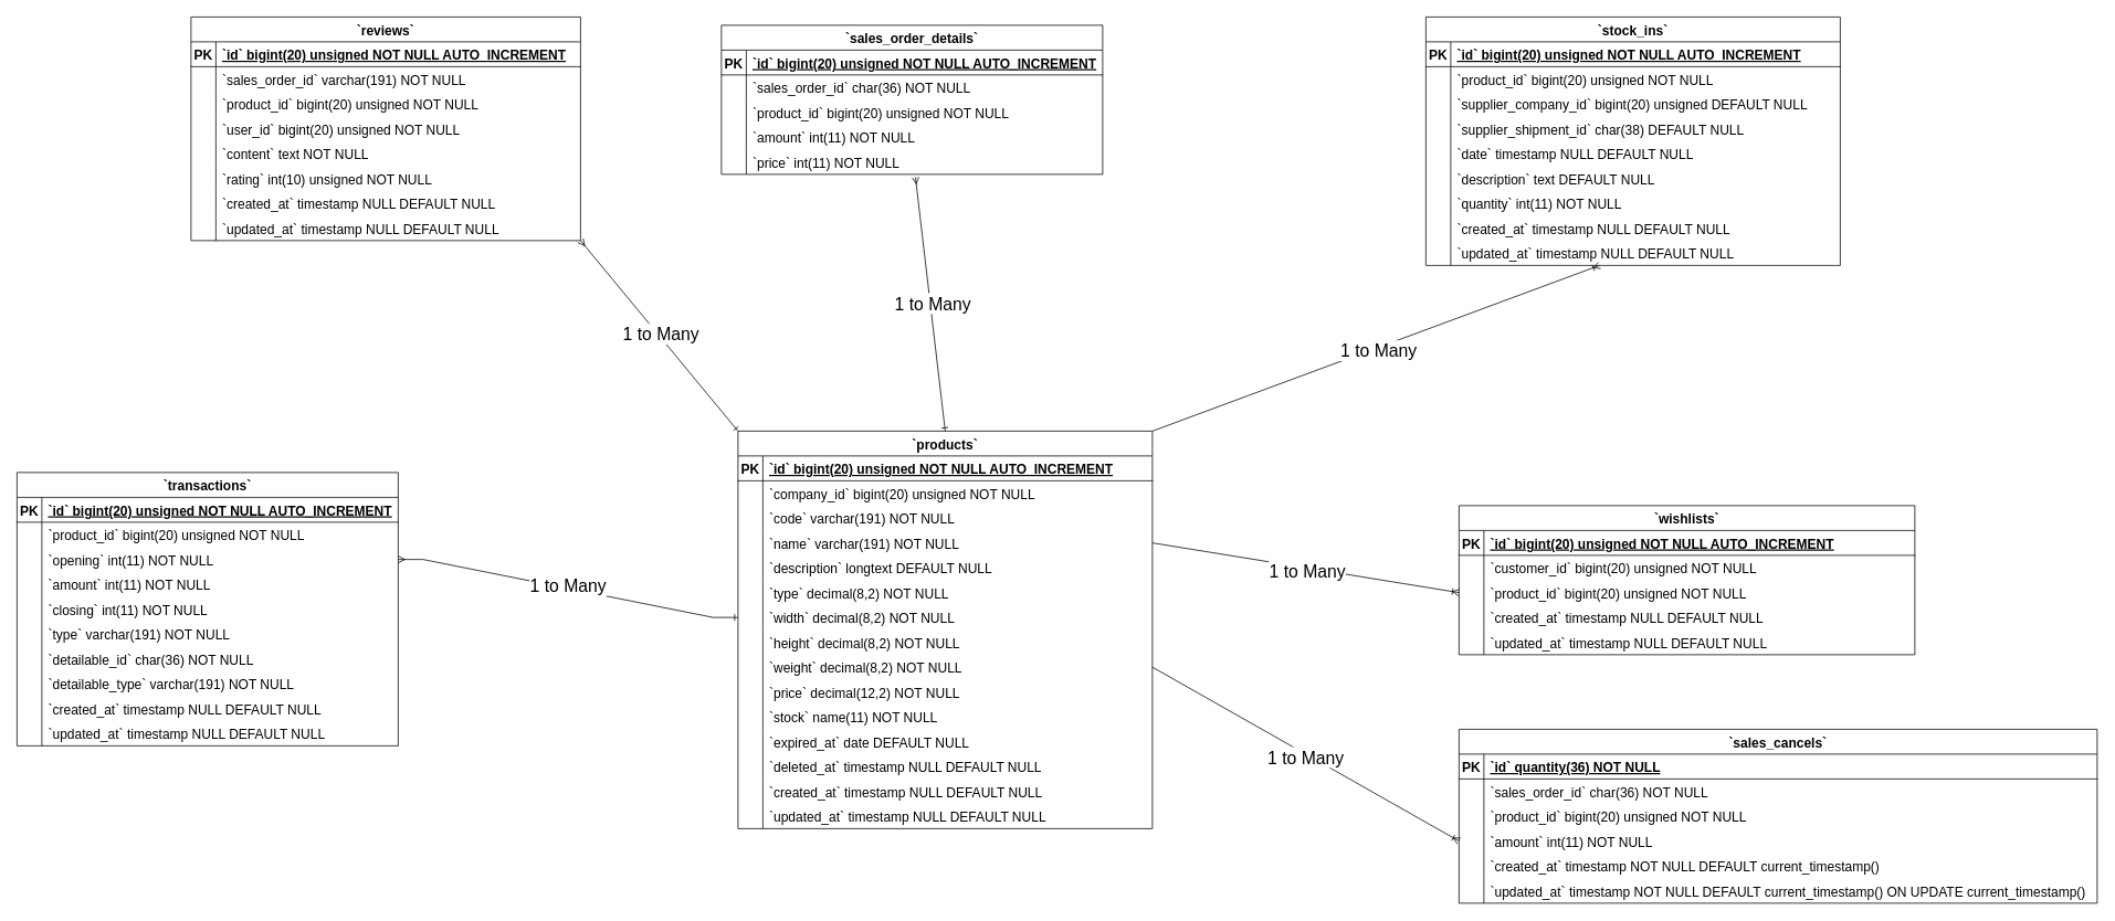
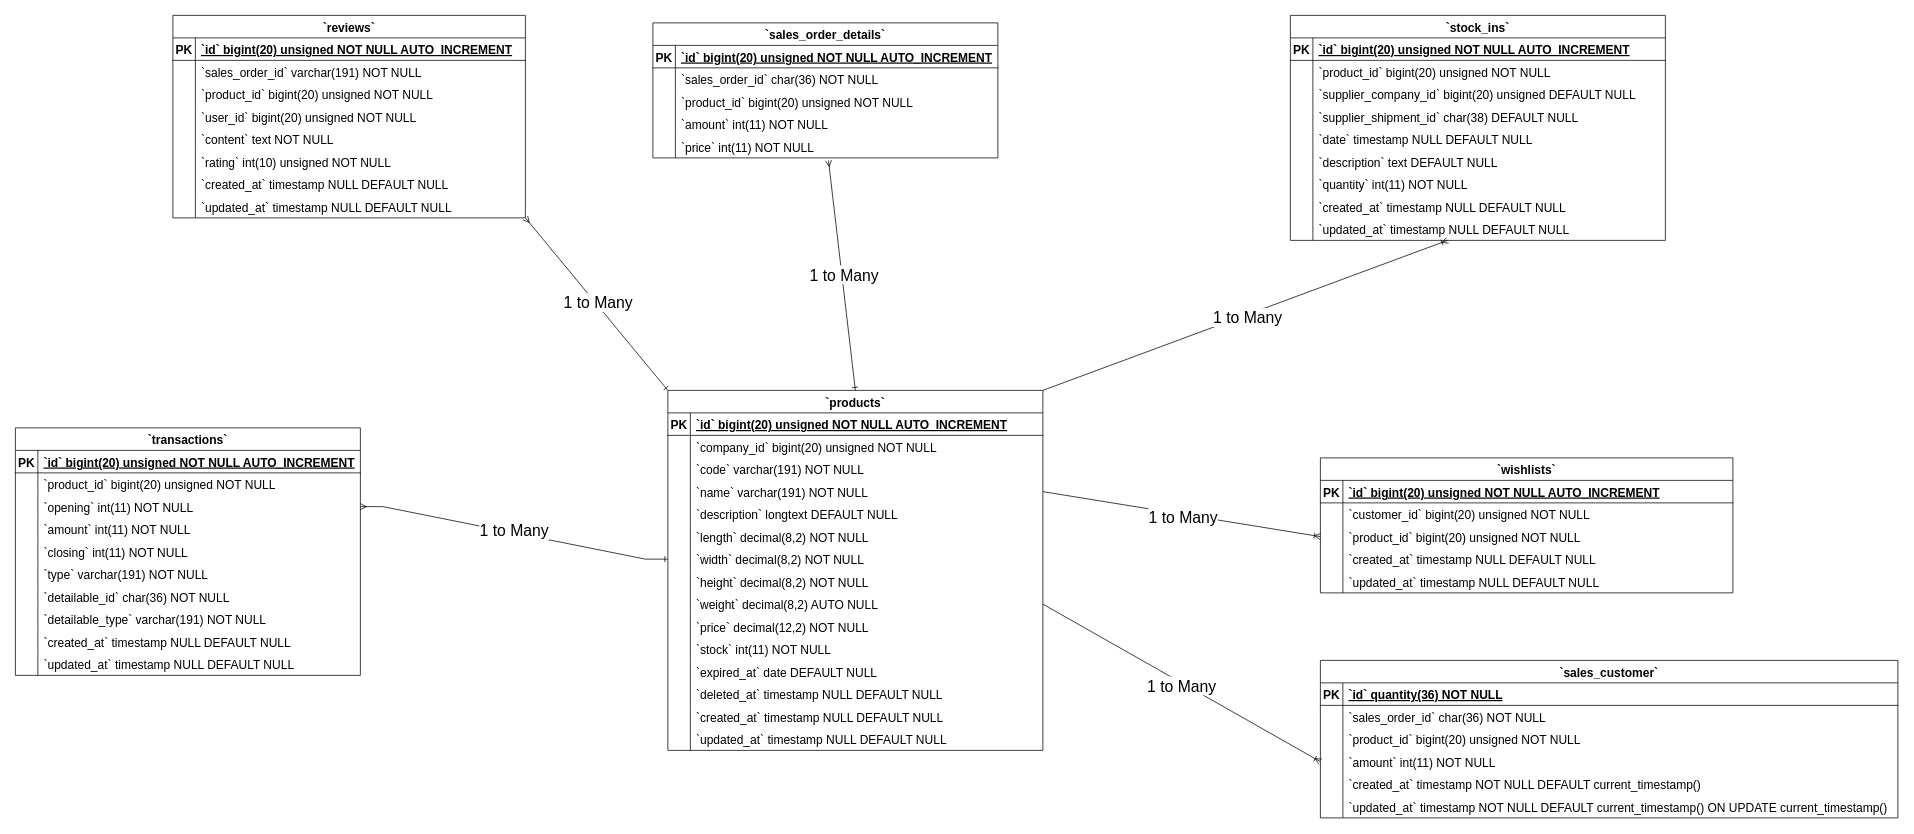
- <mxCell id="20" value="`type` decimal(8,2) NOT NULL" style="shape=partialRectangle;overflow=hidden;connectable=0;fillColor=none;align=left;strokeColor=inherit;top=0;left=0;bottom=0;right=0;spacingLeft=6;fontSize=16;" parent="18" vertex="1"><mxGeometry x="30" width="470" height="30" as="geometry"><mxRectangle width="470" height="30" as="alternateBounds" /></mxGeometry></mxCell>
+ <mxCell id="20" value="`length` decimal(8,2) NOT NULL" style="shape=partialRectangle;overflow=hidden;connectable=0;fillColor=none;align=left;strokeColor=inherit;top=0;left=0;bottom=0;right=0;spacingLeft=6;fontSize=16;" parent="18" vertex="1"><mxGeometry x="30" width="470" height="30" as="geometry"><mxRectangle width="470" height="30" as="alternateBounds" /></mxGeometry></mxCell>
- <mxCell id="29" value="`weight` decimal(8,2) NOT NULL" style="shape=partialRectangle;overflow=hidden;connectable=0;fillColor=none;align=left;strokeColor=inherit;top=0;left=0;bottom=0;right=0;spacingLeft=6;fontSize=16;" parent="27" vertex="1"><mxGeometry x="30" width="470" height="30" as="geometry"><mxRectangle width="470" height="30" as="alternateBounds" /></mxGeometry></mxCell>
+ <mxCell id="29" value="`weight` decimal(8,2) AUTO NULL" style="shape=partialRectangle;overflow=hidden;connectable=0;fillColor=none;align=left;strokeColor=inherit;top=0;left=0;bottom=0;right=0;spacingLeft=6;fontSize=16;" parent="27" vertex="1"><mxGeometry x="30" width="470" height="30" as="geometry"><mxRectangle width="470" height="30" as="alternateBounds" /></mxGeometry></mxCell>
- <mxCell id="35" value="`stock` name(11) NOT NULL" style="shape=partialRectangle;overflow=hidden;connectable=0;fillColor=none;align=left;strokeColor=inherit;top=0;left=0;bottom=0;right=0;spacingLeft=6;fontSize=16;" parent="33" vertex="1"><mxGeometry x="30" width="470" height="30" as="geometry"><mxRectangle width="470" height="30" as="alternateBounds" /></mxGeometry></mxCell>
+ <mxCell id="35" value="`stock` int(11) NOT NULL" style="shape=partialRectangle;overflow=hidden;connectable=0;fillColor=none;align=left;strokeColor=inherit;top=0;left=0;bottom=0;right=0;spacingLeft=6;fontSize=16;" parent="33" vertex="1"><mxGeometry x="30" width="470" height="30" as="geometry"><mxRectangle width="470" height="30" as="alternateBounds" /></mxGeometry></mxCell>
- <mxCell id="104" value="`sales_cancels`" style="shape=table;startSize=30;container=1;collapsible=1;childLayout=tableLayout;fixedRows=1;rowLines=0;fontStyle=1;align=center;resizeLast=1;fontSize=16;" parent="1" vertex="1"><mxGeometry x="1760" y="880" width="770" height="210" as="geometry" /></mxCell>
+ <mxCell id="104" value="`sales_customer`" style="shape=table;startSize=30;container=1;collapsible=1;childLayout=tableLayout;fixedRows=1;rowLines=0;fontStyle=1;align=center;resizeLast=1;fontSize=16;" parent="1" vertex="1"><mxGeometry x="1760" y="880" width="770" height="210" as="geometry" /></mxCell>
